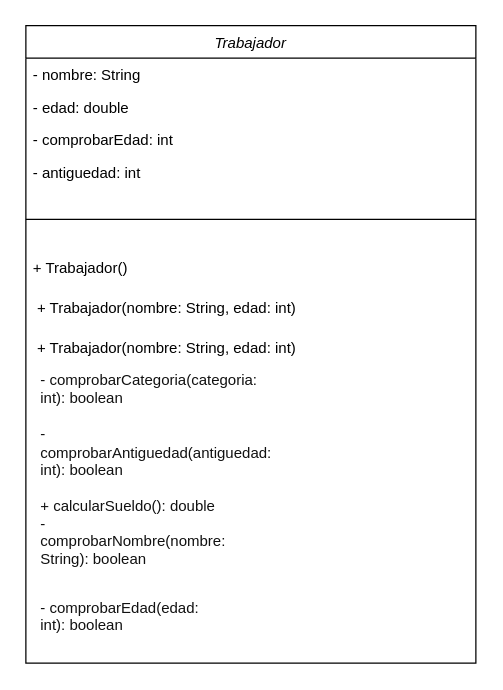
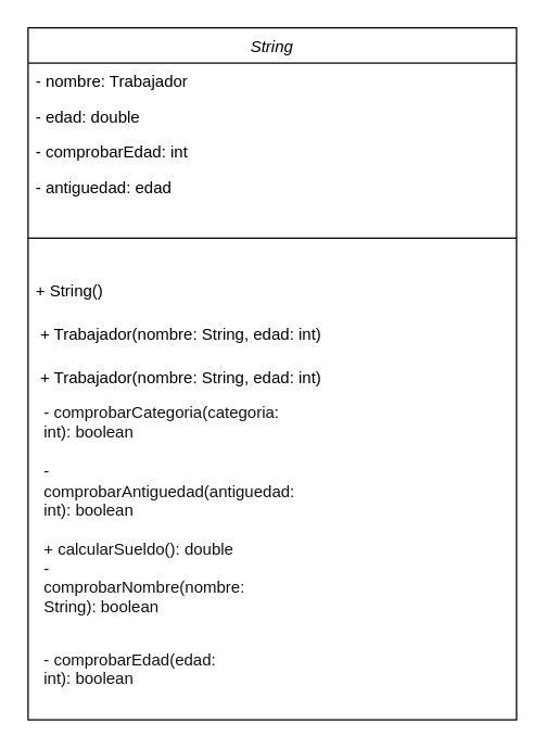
- <mxCell id="2" value="Trabajador" style="swimlane;fontStyle=2;align=center;verticalAlign=top;childLayout=stackLayout;horizontal=1;startSize=26;horizontalStack=0;resizeParent=1;resizeLast=0;collapsible=1;marginBottom=0;rounded=0;shadow=0;strokeWidth=1;" parent="1" vertex="1"><mxGeometry x="20" y="20" width="360" height="510" as="geometry"><mxRectangle x="124" y="30" width="160" height="26" as="alternateBounds" /></mxGeometry></mxCell>
+ <mxCell id="2" value="String" style="swimlane;fontStyle=2;align=center;verticalAlign=top;childLayout=stackLayout;horizontal=1;startSize=26;horizontalStack=0;resizeParent=1;resizeLast=0;collapsible=1;marginBottom=0;rounded=0;shadow=0;strokeWidth=1;" parent="1" vertex="1"><mxGeometry x="20" y="20" width="360" height="510" as="geometry"><mxRectangle x="124" y="30" width="160" height="26" as="alternateBounds" /></mxGeometry></mxCell>
- <mxCell id="3" value="- nombre: String" style="text;align=left;verticalAlign=top;spacingLeft=4;spacingRight=4;overflow=hidden;rotatable=0;points=[[0,0.5],[1,0.5]];portConstraint=eastwest;" parent="2" vertex="1"><mxGeometry y="26" width="360" height="26" as="geometry" /></mxCell>
+ <mxCell id="3" value="- nombre: Trabajador" style="text;align=left;verticalAlign=top;spacingLeft=4;spacingRight=4;overflow=hidden;rotatable=0;points=[[0,0.5],[1,0.5]];portConstraint=eastwest;" parent="2" vertex="1"><mxGeometry y="26" width="360" height="26" as="geometry" /></mxCell>
- <mxCell id="6" value="- antiguedad: int" style="text;align=left;verticalAlign=top;spacingLeft=4;spacingRight=4;overflow=hidden;rotatable=0;points=[[0,0.5],[1,0.5]];portConstraint=eastwest;rounded=0;shadow=0;html=0;" parent="2" vertex="1"><mxGeometry y="104" width="360" height="26" as="geometry" /></mxCell>
+ <mxCell id="6" value="- antiguedad: edad" style="text;align=left;verticalAlign=top;spacingLeft=4;spacingRight=4;overflow=hidden;rotatable=0;points=[[0,0.5],[1,0.5]];portConstraint=eastwest;rounded=0;shadow=0;html=0;" parent="2" vertex="1"><mxGeometry y="104" width="360" height="26" as="geometry" /></mxCell>
- <mxCell id="8" value="+ Trabajador() " style="text;align=left;verticalAlign=top;spacingLeft=4;spacingRight=4;overflow=hidden;rotatable=0;points=[[0,0.5],[1,0.5]];portConstraint=eastwest;" parent="2" vertex="1"><mxGeometry y="180" width="360" height="32" as="geometry" /></mxCell>
+ <mxCell id="8" value="+ String() " style="text;align=left;verticalAlign=top;spacingLeft=4;spacingRight=4;overflow=hidden;rotatable=0;points=[[0,0.5],[1,0.5]];portConstraint=eastwest;" parent="2" vertex="1"><mxGeometry y="180" width="360" height="32" as="geometry" /></mxCell>
